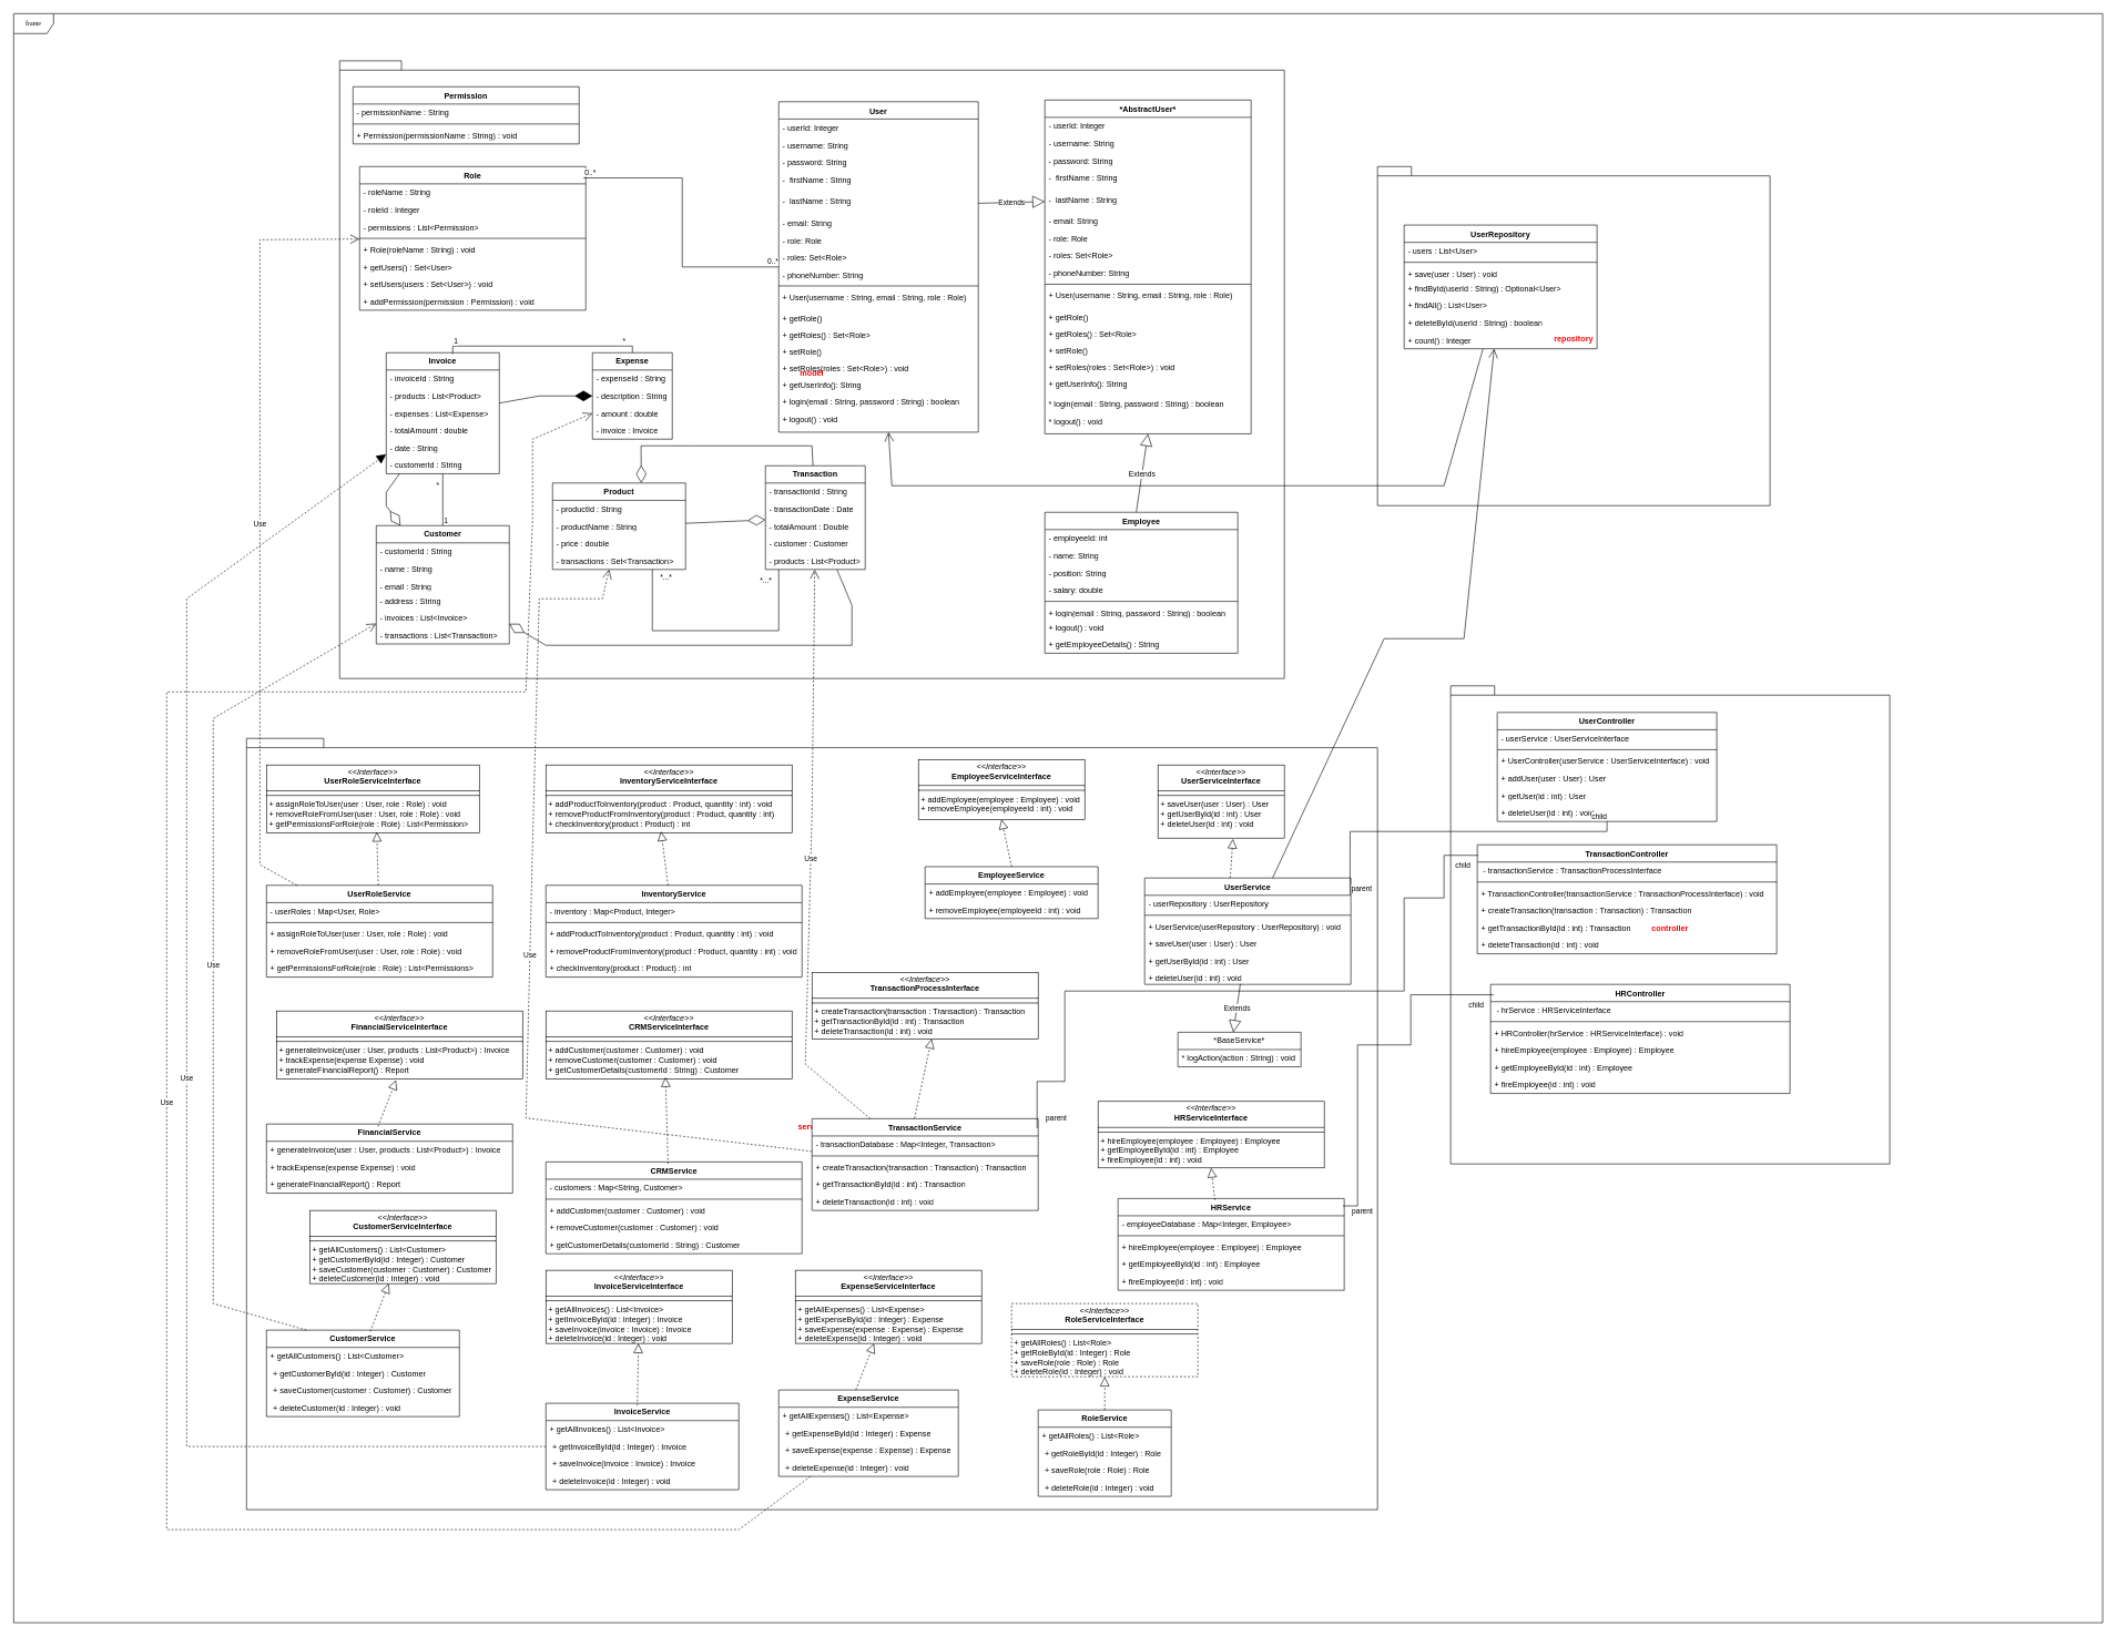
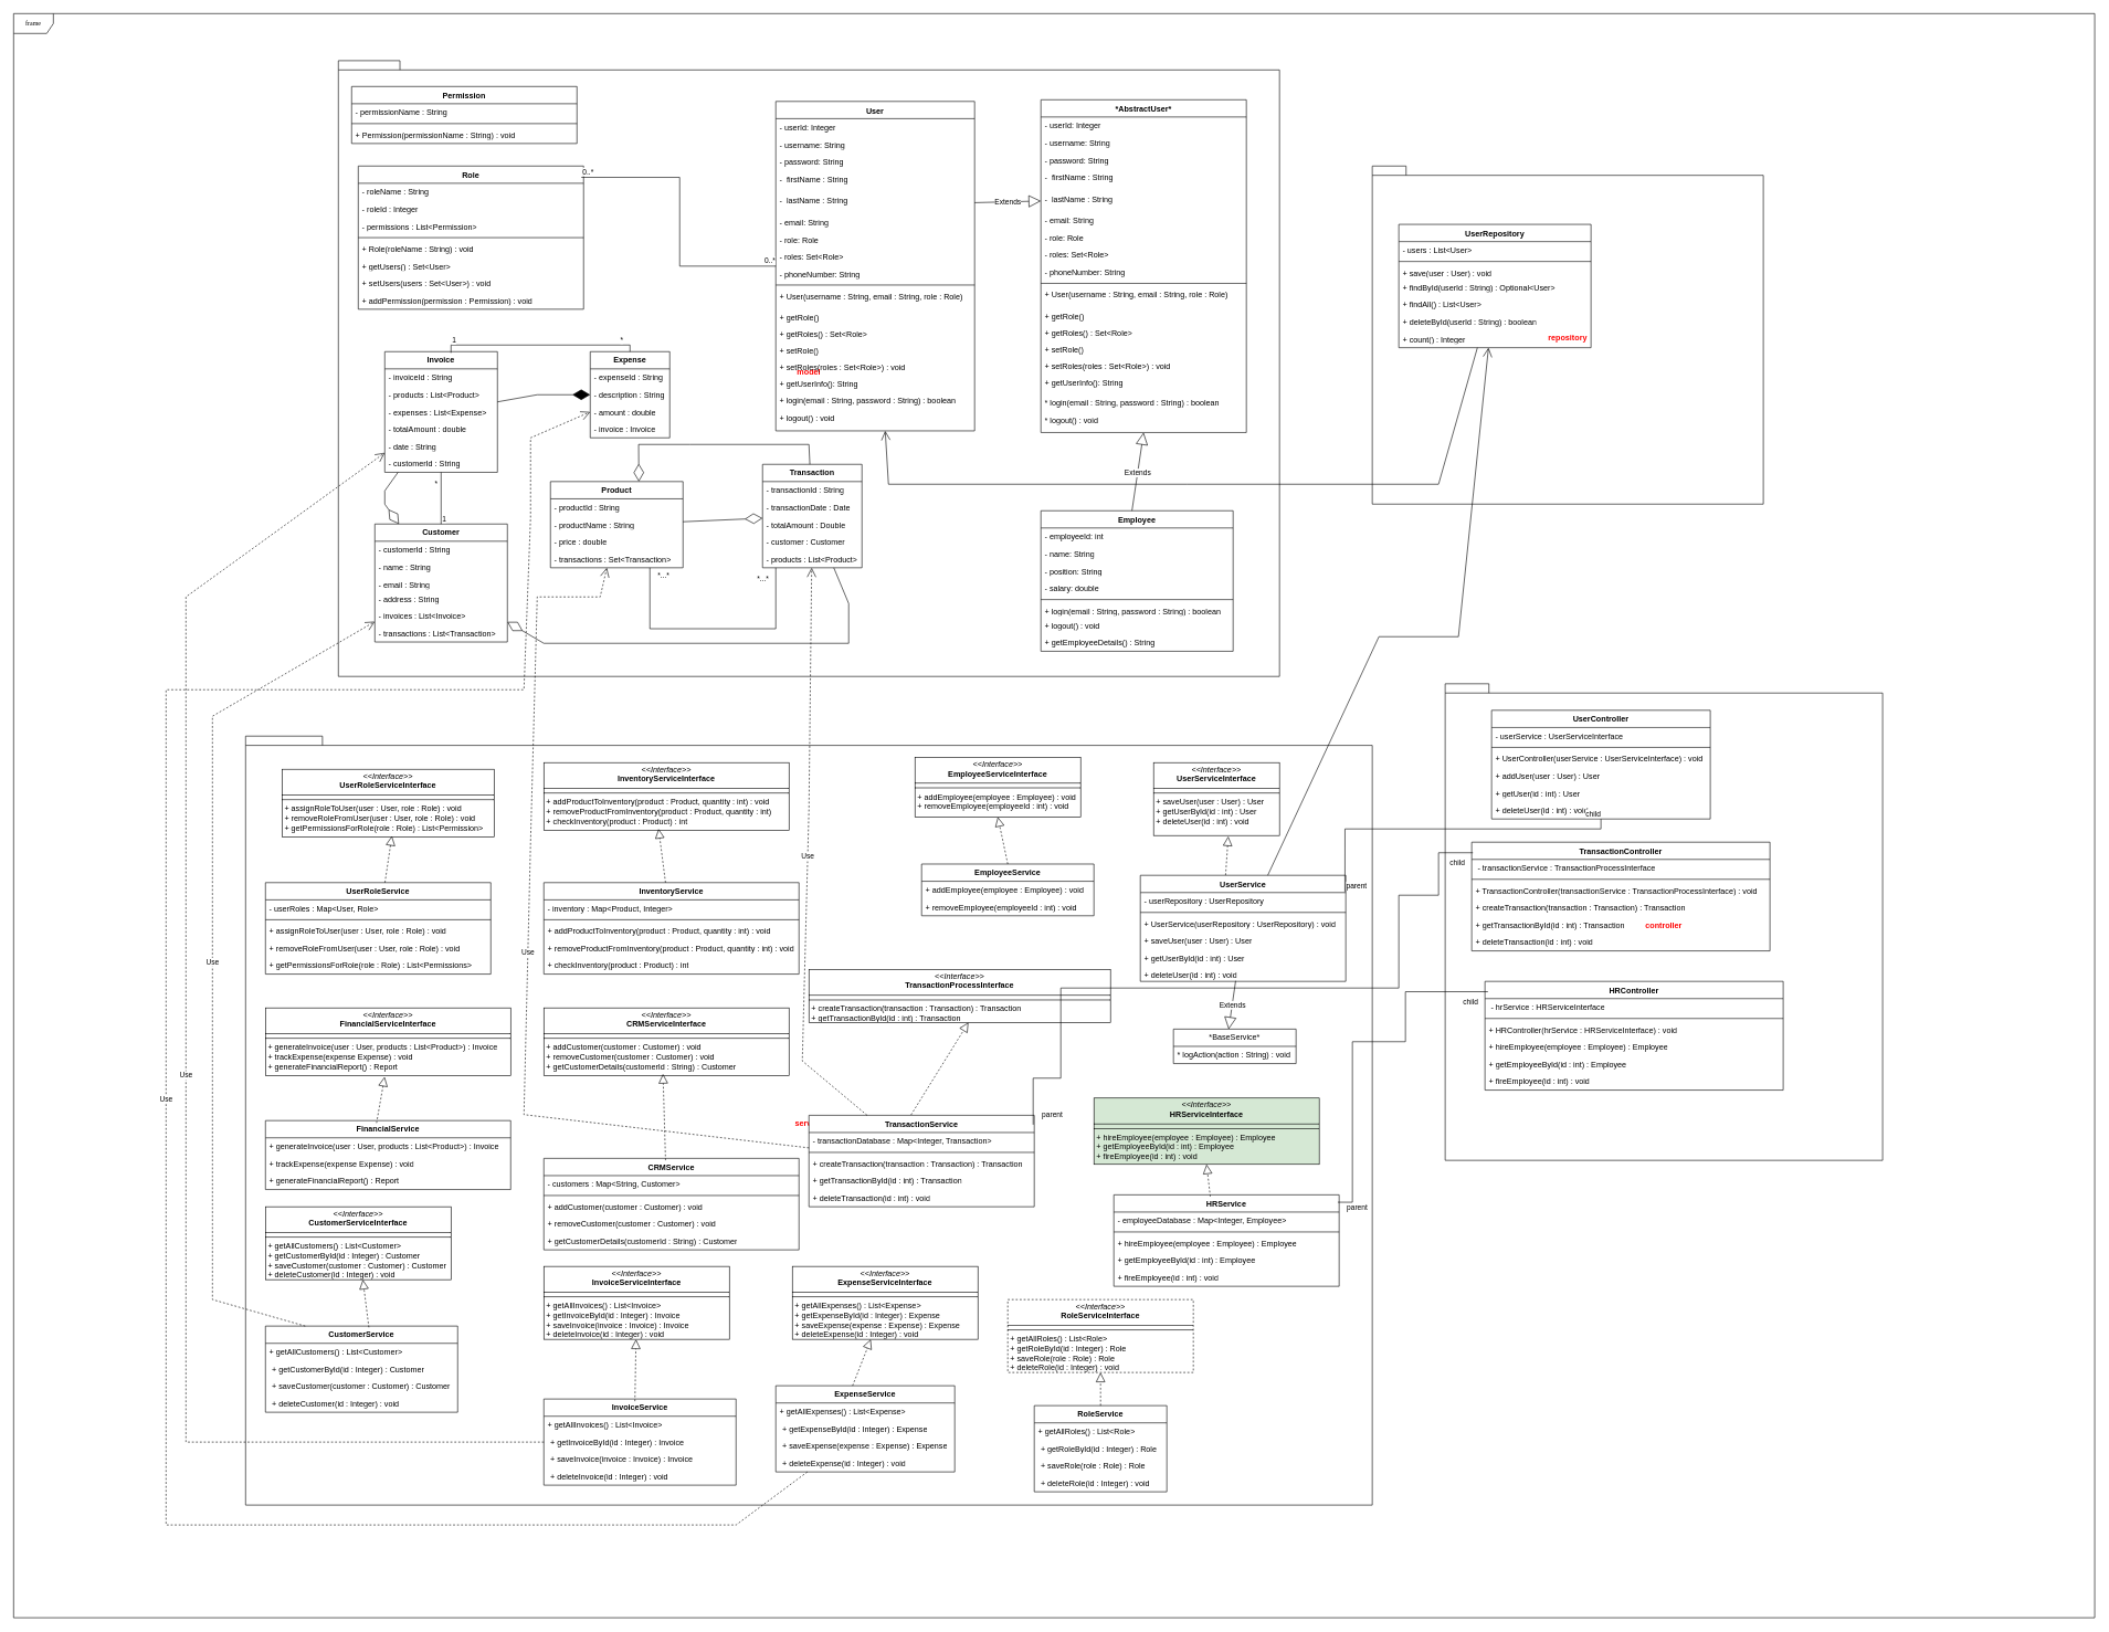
- <mxCell id="236" value="Use" style="endArrow=block;endSize=12;dashed=1;html=1;rounded=0;" edge="1" parent="1" source="230" target="143"><mxGeometry width="160" relative="1" as="geometry"><mxPoint x="600" y="1990" as="sourcePoint" /><mxPoint x="760" y="1990" as="targetPoint" /><Array as="points"><mxPoint x="700" y="2175" /><mxPoint x="280" y="2175" /><mxPoint x="280" y="1430" /><mxPoint x="280" y="900" /></Array></mxGeometry></mxCell>
+ <mxCell id="236" value="Use" style="endArrow=open;endSize=12;dashed=1;html=1;rounded=0;" edge="1" parent="1" source="230" target="143"><mxGeometry width="160" relative="1" as="geometry"><mxPoint x="600" y="1990" as="sourcePoint" /><mxPoint x="760" y="1990" as="targetPoint" /><Array as="points"><mxPoint x="700" y="2175" /><mxPoint x="280" y="2175" /><mxPoint x="280" y="1430" /><mxPoint x="280" y="900" /></Array></mxGeometry></mxCell>
- <mxCell id="252" value="Use" style="endArrow=open;endSize=12;dashed=1;html=1;rounded=0;" edge="1" parent="1" source="119" target="125"><mxGeometry width="160" relative="1" as="geometry"><mxPoint x="580" y="1080" as="sourcePoint" /><mxPoint x="740" y="1080" as="targetPoint" /><Array as="points"><mxPoint x="390" y="1300" /><mxPoint x="390" y="360" /></Array></mxGeometry></mxCell>
- <mxCell id="118" value="&lt;p style=&quot;margin:0px;margin-top:4px;text-align:center;&quot;&gt;&lt;i&gt;&amp;lt;&amp;lt;Interface&amp;gt;&amp;gt;&lt;/i&gt;&lt;br&gt;&lt;b&gt;UserRoleServiceInterface&lt;/b&gt;&lt;br&gt;&lt;/p&gt;&lt;hr size=&quot;1&quot; style=&quot;border-style:solid;&quot;&gt;&lt;hr size=&quot;1&quot; style=&quot;border-style:solid;&quot;&gt;&lt;p style=&quot;margin:0px;margin-left:4px;&quot;&gt;+&amp;nbsp;&lt;span class=&quot;hljs-title function_&quot;&gt;assignRoleToUser&lt;/span&gt;&lt;span class=&quot;hljs-params&quot;&gt;(user : User, role : Role)&lt;/span&gt; : void&lt;br&gt;&lt;/p&gt;&lt;p style=&quot;margin:0px;margin-left:4px;&quot;&gt;+&amp;nbsp;&lt;span class=&quot;hljs-title function_&quot;&gt;removeRoleFromUser&lt;/span&gt;&lt;span class=&quot;hljs-params&quot;&gt;(user : User, role : Role)&lt;/span&gt; : void&lt;/p&gt;&lt;p style=&quot;margin:0px;margin-left:4px;&quot;&gt;+ getPermissionsForRole(role : Role) : List&amp;lt;Permission&amp;gt;&lt;/p&gt;" style="verticalAlign=top;align=left;overflow=fill;html=1;whiteSpace=wrap;" parent="1" vertex="1"><mxGeometry x="400" y="1150" width="320" height="102" as="geometry" /></mxCell>
+ <mxCell id="118" value="&lt;p style=&quot;margin:0px;margin-top:4px;text-align:center;&quot;&gt;&lt;i&gt;&amp;lt;&amp;lt;Interface&amp;gt;&amp;gt;&lt;/i&gt;&lt;br&gt;&lt;b&gt;UserRoleServiceInterface&lt;/b&gt;&lt;br&gt;&lt;/p&gt;&lt;hr size=&quot;1&quot; style=&quot;border-style:solid;&quot;&gt;&lt;hr size=&quot;1&quot; style=&quot;border-style:solid;&quot;&gt;&lt;p style=&quot;margin:0px;margin-left:4px;&quot;&gt;+&amp;nbsp;&lt;span class=&quot;hljs-title function_&quot;&gt;assignRoleToUser&lt;/span&gt;&lt;span class=&quot;hljs-params&quot;&gt;(user : User, role : Role)&lt;/span&gt; : void&lt;br&gt;&lt;/p&gt;&lt;p style=&quot;margin:0px;margin-left:4px;&quot;&gt;+&amp;nbsp;&lt;span class=&quot;hljs-title function_&quot;&gt;removeRoleFromUser&lt;/span&gt;&lt;span class=&quot;hljs-params&quot;&gt;(user : User, role : Role)&lt;/span&gt; : void&lt;/p&gt;&lt;p style=&quot;margin:0px;margin-left:4px;&quot;&gt;+ getPermissionsForRole(role : Role) : List&amp;lt;Permission&amp;gt;&lt;/p&gt;" style="verticalAlign=top;align=left;overflow=fill;html=1;whiteSpace=wrap;" parent="1" vertex="1"><mxGeometry x="425" y="1160" width="320" height="102" as="geometry" /></mxCell>
- <mxCell id="57" value="&lt;p style=&quot;margin:0px;margin-top:4px;text-align:center;&quot;&gt;&lt;i&gt;&amp;lt;&amp;lt;Interface&amp;gt;&amp;gt;&lt;/i&gt;&lt;br&gt;&lt;b&gt;TransactionProcessInterface&lt;/b&gt;&lt;br&gt;&lt;/p&gt;&lt;hr size=&quot;1&quot; style=&quot;border-style:solid;&quot;&gt;&lt;hr size=&quot;1&quot; style=&quot;border-style:solid;&quot;&gt;&lt;p style=&quot;margin:0px;margin-left:4px;&quot;&gt;+ createTransaction(transaction : Transaction) : Transaction&lt;/p&gt;&lt;p style=&quot;margin:0px;margin-left:4px;&quot;&gt;+ getTransactionById(id : int) : Transaction&lt;/p&gt;&lt;p style=&quot;margin:0px;margin-left:4px;&quot;&gt;+ deleteTransaction(id : int) : void&lt;br&gt;&lt;/p&gt;" style="verticalAlign=top;align=left;overflow=fill;html=1;whiteSpace=wrap;" parent="1" vertex="1"><mxGeometry x="1220" y="1462" width="340" height="100" as="geometry" /></mxCell>
+ <mxCell id="57" value="&lt;p style=&quot;margin:0px;margin-top:4px;text-align:center;&quot;&gt;&lt;i&gt;&amp;lt;&amp;lt;Interface&amp;gt;&amp;gt;&lt;/i&gt;&lt;br&gt;&lt;b&gt;TransactionProcessInterface&lt;/b&gt;&lt;br&gt;&lt;/p&gt;&lt;hr size=&quot;1&quot; style=&quot;border-style:solid;&quot;&gt;&lt;hr size=&quot;1&quot; style=&quot;border-style:solid;&quot;&gt;&lt;p style=&quot;margin:0px;margin-left:4px;&quot;&gt;+ createTransaction(transaction : Transaction) : Transaction&lt;/p&gt;&lt;p style=&quot;margin:0px;margin-left:4px;&quot;&gt;+ getTransactionById(id : int) : Transaction&lt;/p&gt;&lt;p style=&quot;margin:0px;margin-left:4px;&quot;&gt;+ deleteTransaction(id : int) : void&lt;br&gt;&lt;/p&gt;" style="verticalAlign=top;align=left;overflow=fill;html=1;whiteSpace=wrap;" parent="1" vertex="1"><mxGeometry x="1220" y="1462" width="455" height="80" as="geometry" /></mxCell>
- <mxCell id="138" value="&lt;p style=&quot;margin:0px;margin-top:4px;text-align:center;&quot;&gt;&lt;i&gt;&amp;lt;&amp;lt;Interface&amp;gt;&amp;gt;&lt;/i&gt;&lt;br&gt;&lt;b&gt;FinancialServiceInterface&lt;/b&gt;&lt;br&gt;&lt;/p&gt;&lt;hr size=&quot;1&quot; style=&quot;border-style:solid;&quot;&gt;&lt;hr size=&quot;1&quot; style=&quot;border-style:solid;&quot;&gt;&lt;p style=&quot;margin:0px;margin-left:4px;&quot;&gt;+ generateInvoice(user : User, products : List&amp;lt;Product&amp;gt;) : Invoice&lt;br&gt;&lt;/p&gt;&lt;p style=&quot;margin:0px;margin-left:4px;&quot;&gt;+ trackExpense(expense Expense) : void&lt;br&gt;&lt;/p&gt;&lt;p style=&quot;margin:0px;margin-left:4px;&quot;&gt;+ generateFinancialReport() : Report&lt;br&gt;&lt;/p&gt;" style="verticalAlign=top;align=left;overflow=fill;html=1;whiteSpace=wrap;" parent="1" vertex="1"><mxGeometry x="415" y="1520" width="370" height="102" as="geometry" /></mxCell>
+ <mxCell id="138" value="&lt;p style=&quot;margin:0px;margin-top:4px;text-align:center;&quot;&gt;&lt;i&gt;&amp;lt;&amp;lt;Interface&amp;gt;&amp;gt;&lt;/i&gt;&lt;br&gt;&lt;b&gt;FinancialServiceInterface&lt;/b&gt;&lt;br&gt;&lt;/p&gt;&lt;hr size=&quot;1&quot; style=&quot;border-style:solid;&quot;&gt;&lt;hr size=&quot;1&quot; style=&quot;border-style:solid;&quot;&gt;&lt;p style=&quot;margin:0px;margin-left:4px;&quot;&gt;+ generateInvoice(user : User, products : List&amp;lt;Product&amp;gt;) : Invoice&lt;br&gt;&lt;/p&gt;&lt;p style=&quot;margin:0px;margin-left:4px;&quot;&gt;+ trackExpense(expense Expense) : void&lt;br&gt;&lt;/p&gt;&lt;p style=&quot;margin:0px;margin-left:4px;&quot;&gt;+ generateFinancialReport() : Report&lt;br&gt;&lt;/p&gt;" style="verticalAlign=top;align=left;overflow=fill;html=1;whiteSpace=wrap;" parent="1" vertex="1"><mxGeometry x="400" y="1520" width="370" height="102" as="geometry" /></mxCell>
- <mxCell id="100" value="&lt;p style=&quot;margin:0px;margin-top:4px;text-align:center;&quot;&gt;&lt;i&gt;&amp;lt;&amp;lt;Interface&amp;gt;&amp;gt;&lt;/i&gt;&lt;br&gt;&lt;b&gt;HRServiceInterface&lt;/b&gt;&lt;br&gt;&lt;/p&gt;&lt;hr size=&quot;1&quot; style=&quot;border-style:solid;&quot;&gt;&lt;hr size=&quot;1&quot; style=&quot;border-style:solid;&quot;&gt;&lt;p style=&quot;margin:0px;margin-left:4px;&quot;&gt;+ hireEmployee(employee : Employee) : Employee&lt;br&gt;&lt;/p&gt;&lt;p style=&quot;margin:0px;margin-left:4px;&quot;&gt;+ getEmployeeById(id : int) : Employee&lt;br&gt;&lt;/p&gt;&lt;p style=&quot;margin:0px;margin-left:4px;&quot;&gt;+ fireEmployee(id : int) : void&lt;br&gt;&lt;/p&gt;" style="verticalAlign=top;align=left;overflow=fill;html=1;whiteSpace=wrap;" parent="1" vertex="1"><mxGeometry x="1650" y="1656" width="340" height="100" as="geometry" /></mxCell>
+ <mxCell id="100" value="&lt;p style=&quot;margin:0px;margin-top:4px;text-align:center;&quot;&gt;&lt;i&gt;&amp;lt;&amp;lt;Interface&amp;gt;&amp;gt;&lt;/i&gt;&lt;br&gt;&lt;b&gt;HRServiceInterface&lt;/b&gt;&lt;br&gt;&lt;/p&gt;&lt;hr size=&quot;1&quot; style=&quot;border-style:solid;&quot;&gt;&lt;hr size=&quot;1&quot; style=&quot;border-style:solid;&quot;&gt;&lt;p style=&quot;margin:0px;margin-left:4px;&quot;&gt;+ hireEmployee(employee : Employee) : Employee&lt;br&gt;&lt;/p&gt;&lt;p style=&quot;margin:0px;margin-left:4px;&quot;&gt;+ getEmployeeById(id : int) : Employee&lt;br&gt;&lt;/p&gt;&lt;p style=&quot;margin:0px;margin-left:4px;&quot;&gt;+ fireEmployee(id : int) : void&lt;br&gt;&lt;/p&gt;" style="verticalAlign=top;align=left;overflow=fill;html=1;whiteSpace=wrap;fillColor=#d5e8d4;" parent="1" vertex="1"><mxGeometry x="1650" y="1656" width="340" height="100" as="geometry" /></mxCell>
- <mxCell id="221" value="&lt;p style=&quot;margin:0px;margin-top:4px;text-align:center;&quot;&gt;&lt;i&gt;&amp;lt;&amp;lt;Interface&amp;gt;&amp;gt;&lt;/i&gt;&lt;br&gt;&lt;b&gt;CustomerServiceInterface&lt;/b&gt;&lt;br&gt;&lt;/p&gt;&lt;hr size=&quot;1&quot; style=&quot;border-style:solid;&quot;&gt;&lt;hr size=&quot;1&quot; style=&quot;border-style:solid;&quot;&gt;&lt;p style=&quot;margin:0px;margin-left:4px;&quot;&gt;+ getAllCustomers() : List&amp;lt;Customer&amp;gt;&lt;br&gt;&lt;/p&gt;&lt;p style=&quot;margin:0px;margin-left:4px;&quot;&gt;+ getCustomerById(id : Integer) : Customer&lt;br&gt;&lt;/p&gt;&lt;p style=&quot;margin:0px;margin-left:4px;&quot;&gt;+ saveCustomer(customer : Customer) : Customer&lt;br&gt;&lt;/p&gt;&lt;p style=&quot;margin:0px;margin-left:4px;&quot;&gt;+ deleteCustomer(id : Integer) : void&lt;/p&gt;" style="verticalAlign=top;align=left;overflow=fill;html=1;whiteSpace=wrap;" vertex="1" parent="1"><mxGeometry x="465" y="1820" width="280" height="110" as="geometry" /></mxCell>
+ <mxCell id="221" value="&lt;p style=&quot;margin:0px;margin-top:4px;text-align:center;&quot;&gt;&lt;i&gt;&amp;lt;&amp;lt;Interface&amp;gt;&amp;gt;&lt;/i&gt;&lt;br&gt;&lt;b&gt;CustomerServiceInterface&lt;/b&gt;&lt;br&gt;&lt;/p&gt;&lt;hr size=&quot;1&quot; style=&quot;border-style:solid;&quot;&gt;&lt;hr size=&quot;1&quot; style=&quot;border-style:solid;&quot;&gt;&lt;p style=&quot;margin:0px;margin-left:4px;&quot;&gt;+ getAllCustomers() : List&amp;lt;Customer&amp;gt;&lt;br&gt;&lt;/p&gt;&lt;p style=&quot;margin:0px;margin-left:4px;&quot;&gt;+ getCustomerById(id : Integer) : Customer&lt;br&gt;&lt;/p&gt;&lt;p style=&quot;margin:0px;margin-left:4px;&quot;&gt;+ saveCustomer(customer : Customer) : Customer&lt;br&gt;&lt;/p&gt;&lt;p style=&quot;margin:0px;margin-left:4px;&quot;&gt;+ deleteCustomer(id : Integer) : void&lt;/p&gt;" style="verticalAlign=top;align=left;overflow=fill;html=1;whiteSpace=wrap;" vertex="1" parent="1"><mxGeometry x="400" y="1820" width="280" height="110" as="geometry" /></mxCell>
